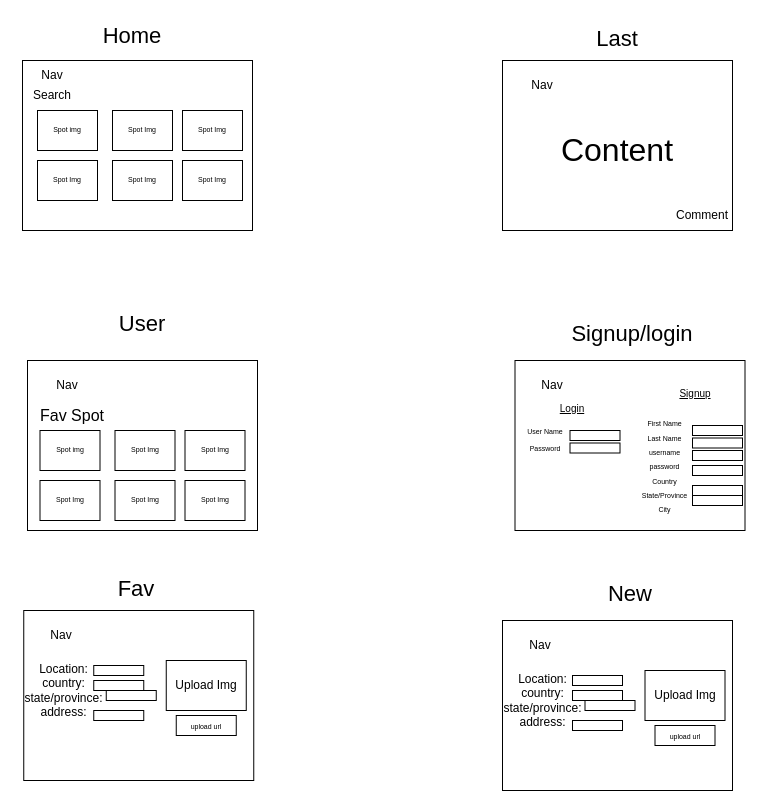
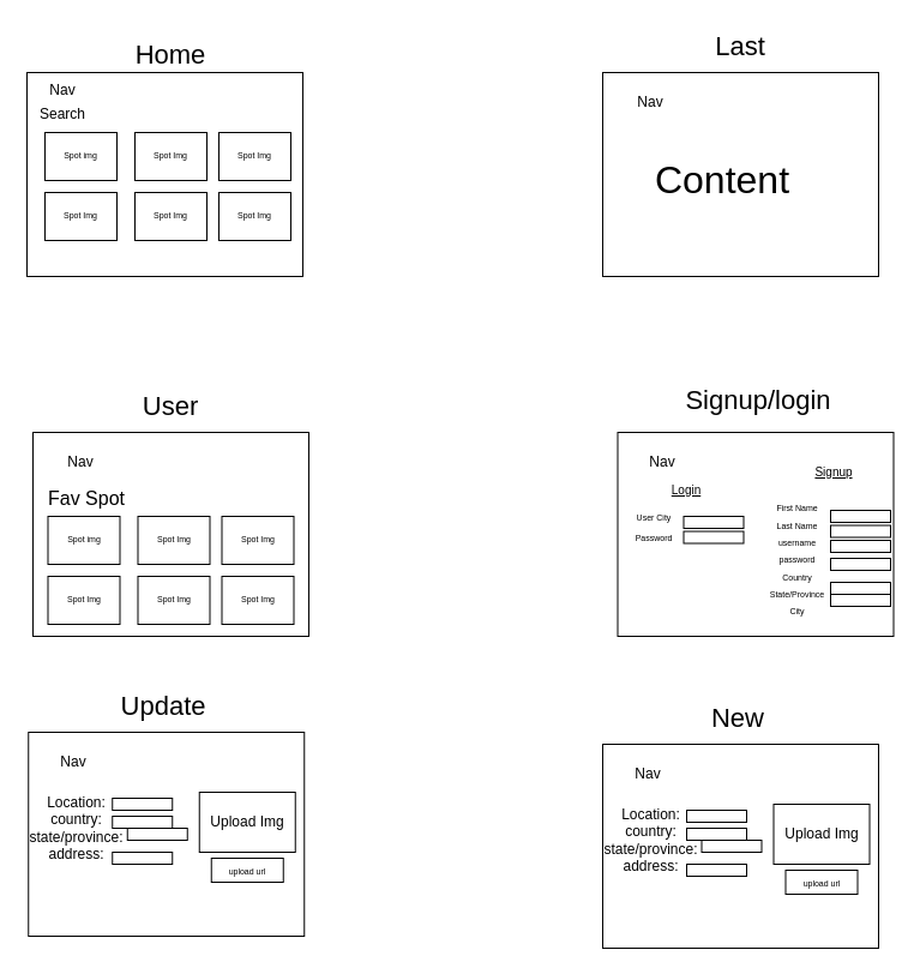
- <mxCell id="5" value="&lt;font style=&quot;font-size: 22px&quot;&gt;Home&lt;/font&gt;" style="text;html=1;strokeColor=none;fillColor=none;align=center;verticalAlign=middle;whiteSpace=wrap;rounded=0;fontSize=36;" vertex="1" parent="1"><mxGeometry x="72" y="10" width="120" height="40" as="geometry" /></mxCell>
+ <mxCell id="5" value="&lt;font style=&quot;font-size: 22px&quot;&gt;Home&lt;/font&gt;" style="text;html=1;strokeColor=none;fillColor=none;align=center;verticalAlign=middle;whiteSpace=wrap;rounded=0;fontSize=36;" vertex="1" parent="1"><mxGeometry x="82" width="120" height="40" as="geometry" y="20" /></mxCell>
- <mxCell id="8" value="&lt;font style=&quot;font-size: 32px&quot;&gt;Content&lt;/font&gt;" style="text;html=1;strokeColor=none;fillColor=none;align=center;verticalAlign=middle;whiteSpace=wrap;rounded=0;" vertex="1" parent="1"><mxGeometry x="527" y="110" width="180" height="80" as="geometry" /></mxCell>
+ <mxCell id="8" value="&lt;font style=&quot;font-size: 32px&quot;&gt;Content&lt;/font&gt;" style="text;html=1;strokeColor=none;fillColor=none;align=center;verticalAlign=middle;whiteSpace=wrap;rounded=0;" vertex="1" parent="1"><mxGeometry x="512" y="110" width="180" height="80" as="geometry" /></mxCell>
- <mxCell id="14" value="Comment" style="text;html=1;strokeColor=none;fillColor=none;align=center;verticalAlign=middle;whiteSpace=wrap;rounded=0;fontSize=12;" vertex="1" parent="1"><mxGeometry x="672" y="200" width="60" height="30" as="geometry" /></mxCell>
- <mxCell id="13" value="&lt;span style=&quot;font-size: 22px&quot;&gt;User&lt;/span&gt;" style="text;html=1;strokeColor=none;fillColor=none;align=center;verticalAlign=middle;whiteSpace=wrap;rounded=0;fontSize=32;" vertex="1" parent="1"><mxGeometry x="112" y="305" width="60" height="30" as="geometry" /></mxCell>
+ <mxCell id="13" value="&lt;span style=&quot;font-size: 22px&quot;&gt;User&lt;/span&gt;" style="text;html=1;strokeColor=none;fillColor=none;align=center;verticalAlign=middle;whiteSpace=wrap;rounded=0;fontSize=32;" vertex="1" parent="1"><mxGeometry x="112" y="320" width="60" height="30" as="geometry" /></mxCell>
- <mxCell id="58" value="&lt;font style=&quot;font-size: 7px&quot;&gt;User Name&lt;br&gt;&lt;br&gt;Password&lt;br&gt;&lt;/font&gt;" style="text;html=1;strokeColor=none;fillColor=none;align=center;verticalAlign=middle;whiteSpace=wrap;rounded=0;fontSize=7;" vertex="1" parent="1"><mxGeometry x="514.5" y="425" width="60" height="30" as="geometry" /></mxCell>
+ <mxCell id="58" value="&lt;font style=&quot;font-size: 7px&quot;&gt;User City&lt;br&gt;&lt;br&gt;Password&lt;br&gt;&lt;/font&gt;" style="text;html=1;strokeColor=none;fillColor=none;align=center;verticalAlign=middle;whiteSpace=wrap;rounded=0;fontSize=7;" vertex="1" parent="1"><mxGeometry x="514.5" y="425" width="60" height="30" as="geometry" /></mxCell>
- <mxCell id="39" value="&lt;span style=&quot;font-size: 22px&quot;&gt;Fav&lt;/span&gt;" style="text;html=1;strokeColor=none;fillColor=none;align=center;verticalAlign=middle;whiteSpace=wrap;rounded=0;fontSize=32;" vertex="1" parent="1"><mxGeometry x="105.75" y="570" width="60" height="30" as="geometry" /></mxCell>
+ <mxCell id="39" value="&lt;span style=&quot;font-size: 22px&quot;&gt;Update&lt;/span&gt;" style="text;html=1;strokeColor=none;fillColor=none;align=center;verticalAlign=middle;whiteSpace=wrap;rounded=0;fontSize=32;" vertex="1" parent="1"><mxGeometry x="105.75" y="570" width="60" height="30" as="geometry" /></mxCell>
- <mxCell id="17" value="&lt;span style=&quot;font-size: 22px&quot;&gt;New&lt;/span&gt;" style="text;html=1;strokeColor=none;fillColor=none;align=center;verticalAlign=middle;whiteSpace=wrap;rounded=0;fontSize=32;" vertex="1" parent="1"><mxGeometry x="599.5" y="575" width="60" height="30" as="geometry" /></mxCell>
+ <mxCell id="17" value="&lt;span style=&quot;font-size: 22px&quot;&gt;New&lt;/span&gt;" style="text;html=1;strokeColor=none;fillColor=none;align=center;verticalAlign=middle;whiteSpace=wrap;rounded=0;fontSize=32;" vertex="1" parent="1"><mxGeometry x="584.5" y="580" width="60" height="30" as="geometry" /></mxCell>
